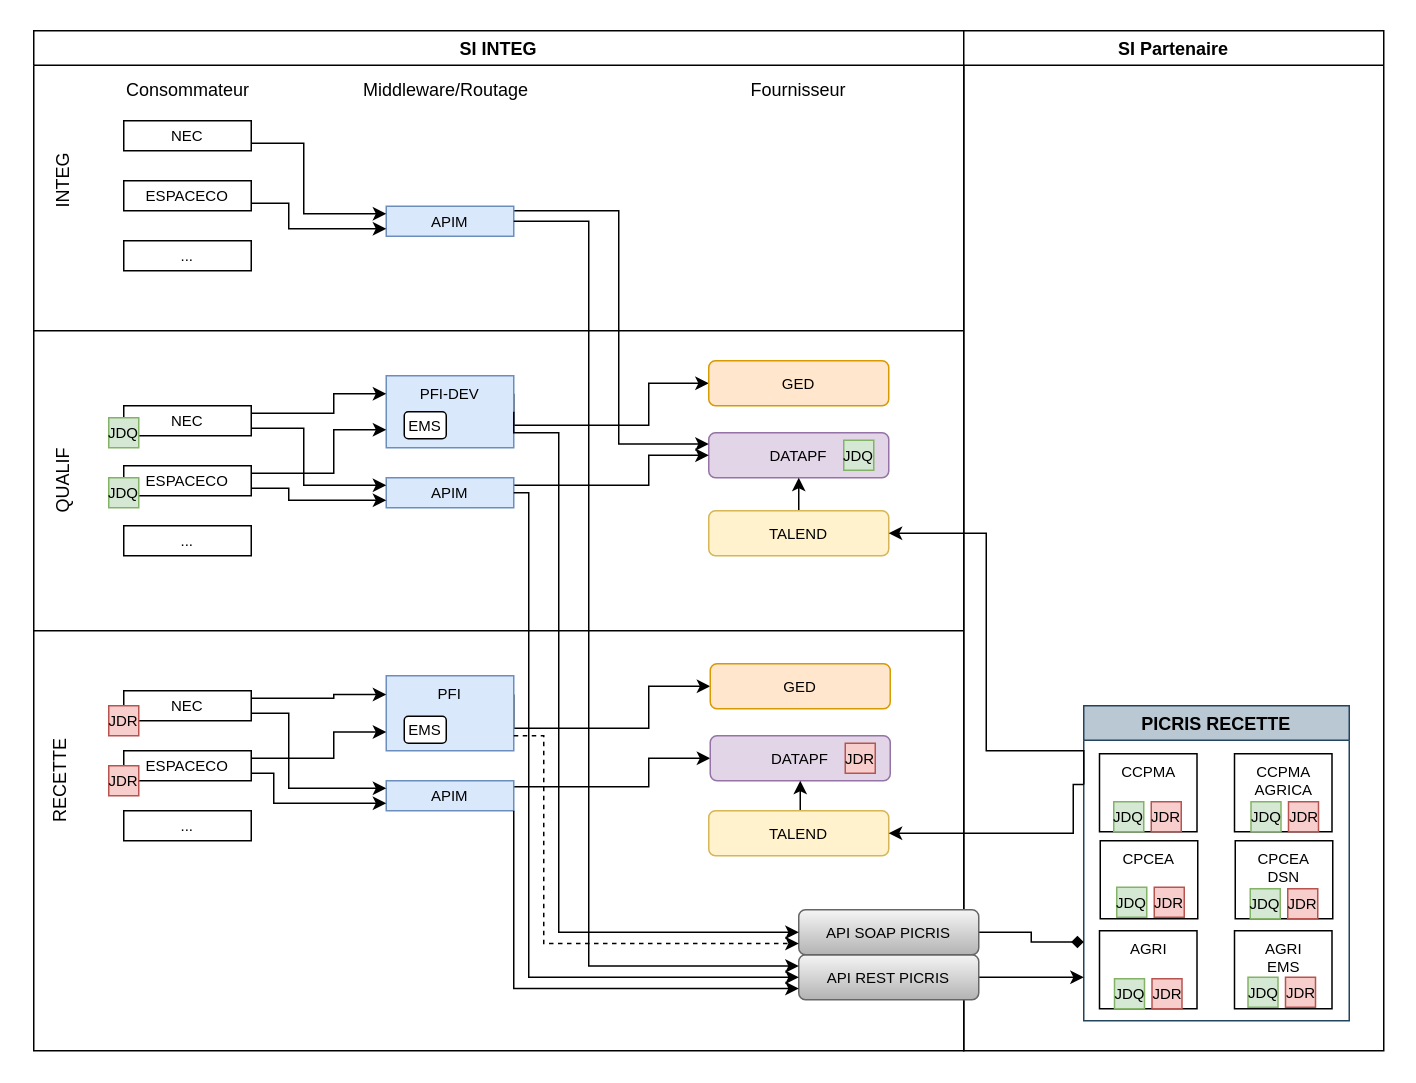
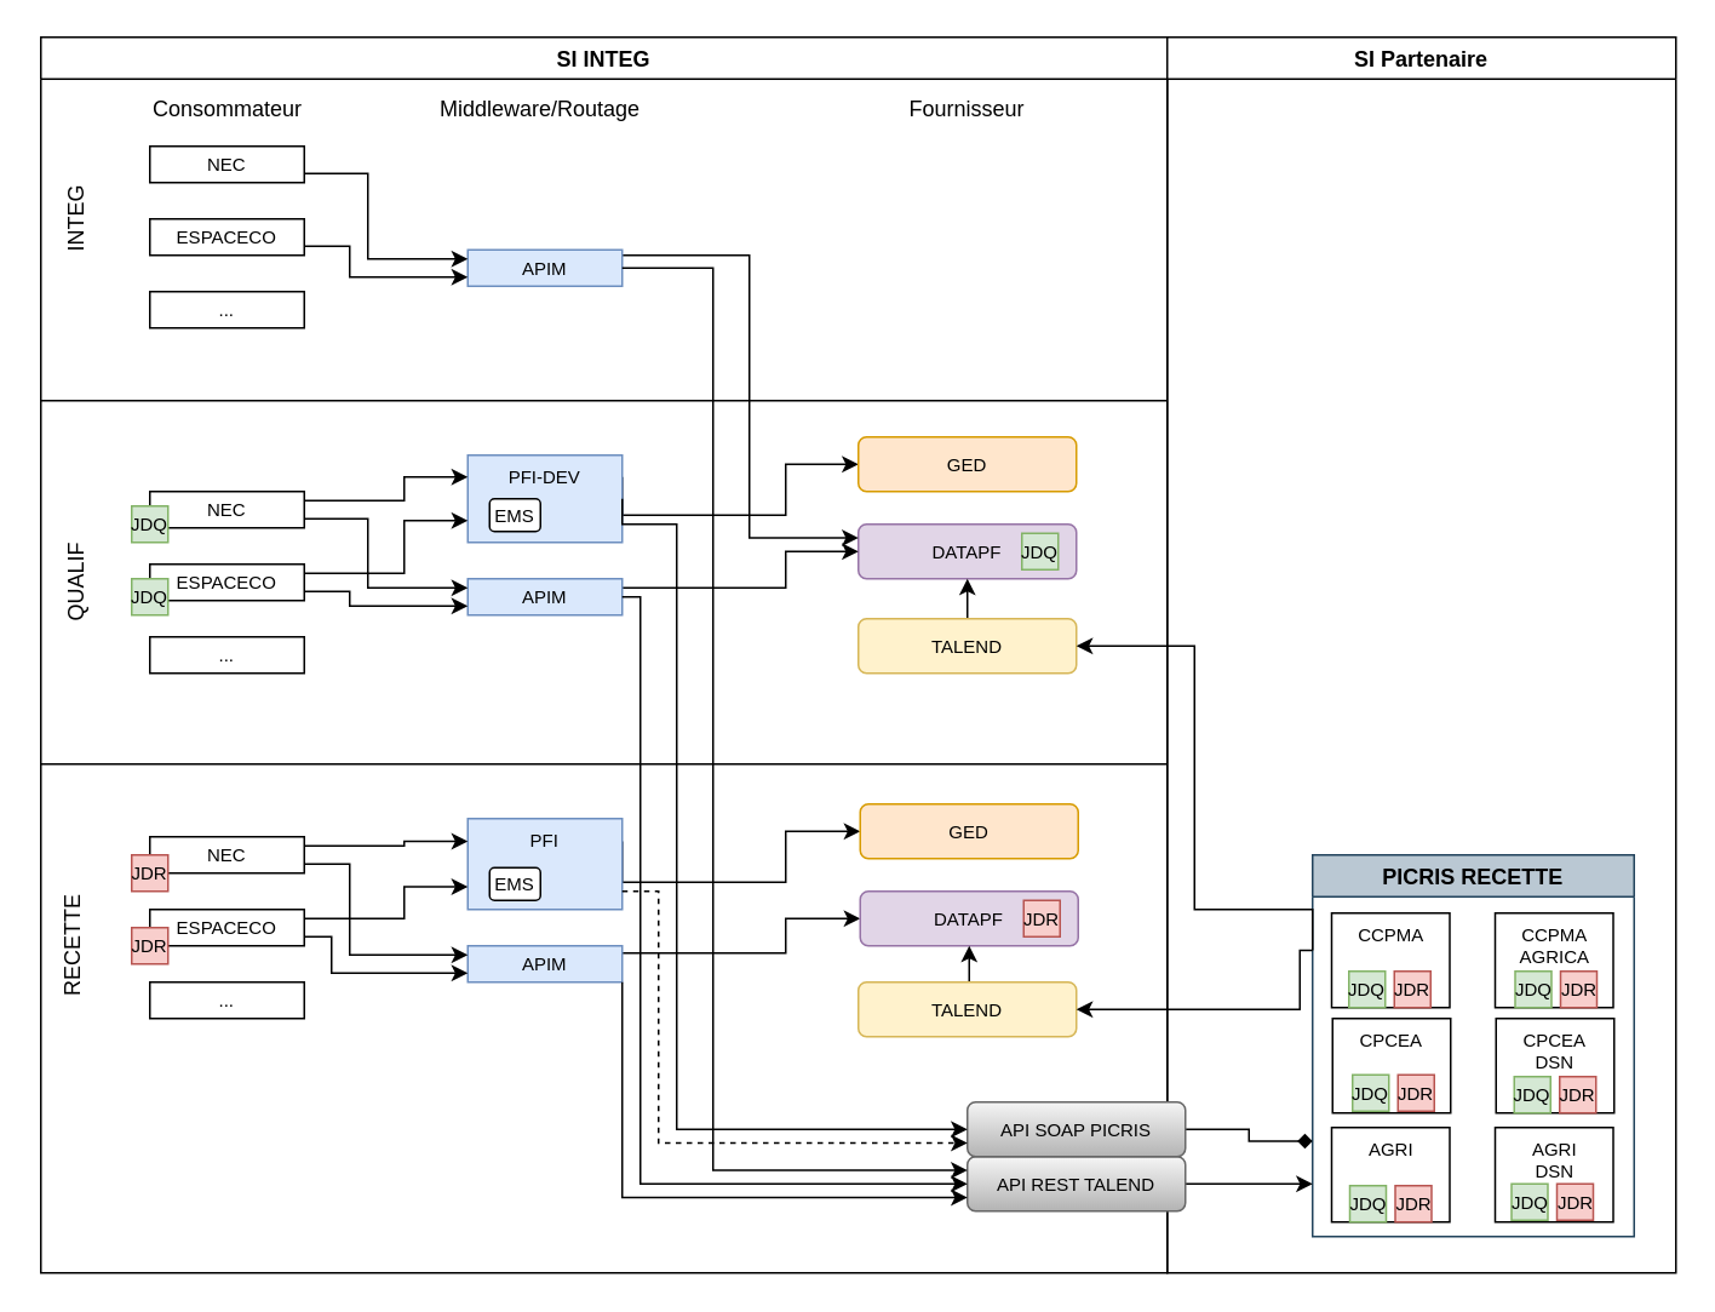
- <mxCell id="61" value="&lt;div&gt;AGRI&lt;/div&gt;&lt;div&gt;EMS&lt;/div&gt;" style="rounded=0;whiteSpace=wrap;html=1;fontSize=10;verticalAlign=top;" parent="55" vertex="1"><mxGeometry x="100.5" y="150" width="65" height="52" as="geometry" /></mxCell>
+ <mxCell id="61" value="&lt;div&gt;AGRI&lt;/div&gt;&lt;div&gt;DSN&lt;/div&gt;" style="rounded=0;whiteSpace=wrap;html=1;fontSize=10;verticalAlign=top;" parent="55" vertex="1"><mxGeometry x="100.5" y="150" width="65" height="52" as="geometry" /></mxCell>
- <mxCell id="77" value="API REST PICRIS" style="rounded=1;whiteSpace=wrap;html=1;fontSize=10;gradientColor=#b3b3b3;fillColor=#f5f5f5;strokeColor=#666666;" parent="1" vertex="1"><mxGeometry x="532" y="636" width="120" height="30" as="geometry" /></mxCell>
+ <mxCell id="77" value="API REST TALEND" style="rounded=1;whiteSpace=wrap;html=1;fontSize=10;gradientColor=#b3b3b3;fillColor=#f5f5f5;strokeColor=#666666;" parent="1" vertex="1"><mxGeometry x="532" y="636" width="120" height="30" as="geometry" /></mxCell>
